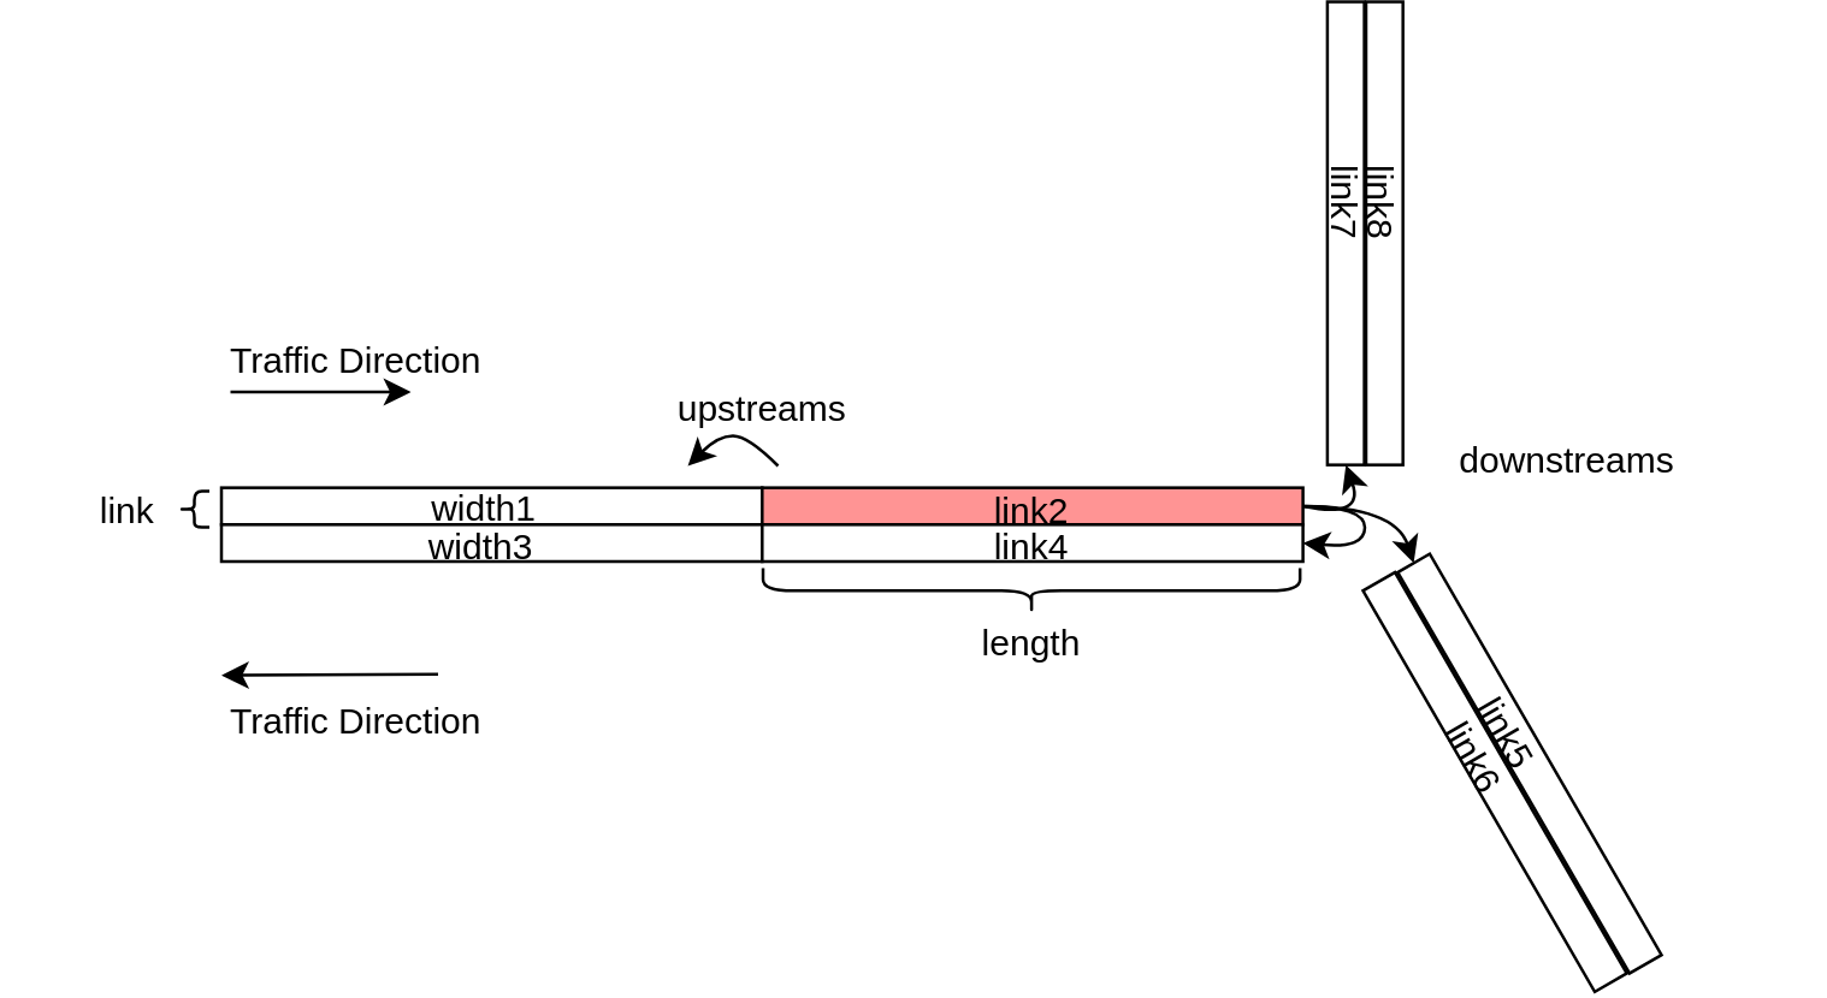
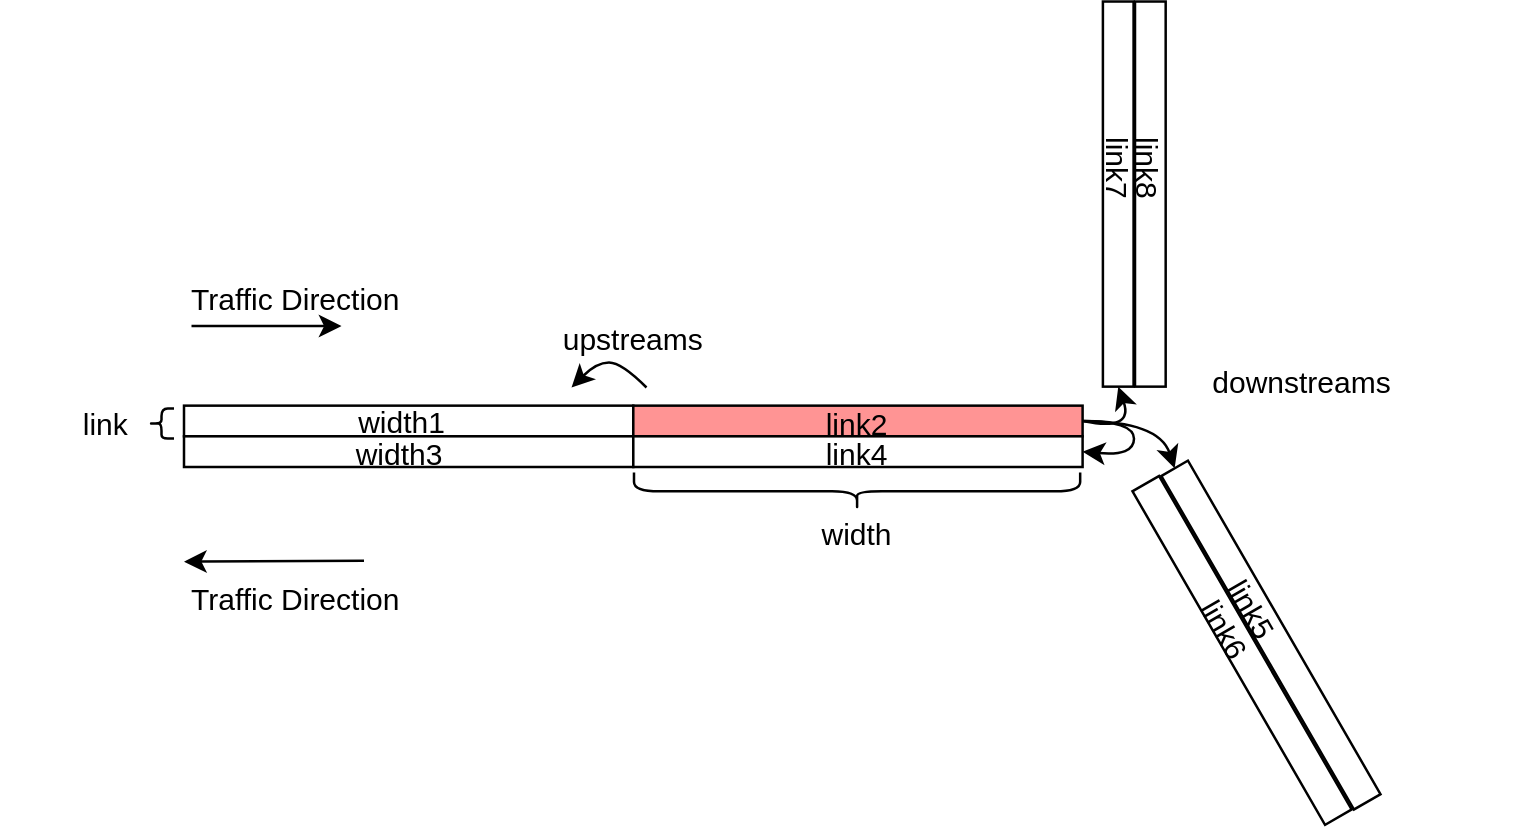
- <mxCell id="30" value="length" style="text;html=1;align=center;verticalAlign=middle;whiteSpace=wrap;rounded=0;" vertex="1" parent="1"><mxGeometry x="310.08" y="176" width="65" height="14" as="geometry" /></mxCell>
+ <mxCell id="30" value="width" style="text;html=1;align=center;verticalAlign=middle;whiteSpace=wrap;rounded=0;" vertex="1" parent="1"><mxGeometry x="310.08" y="176" width="65" height="14" as="geometry" /></mxCell>
